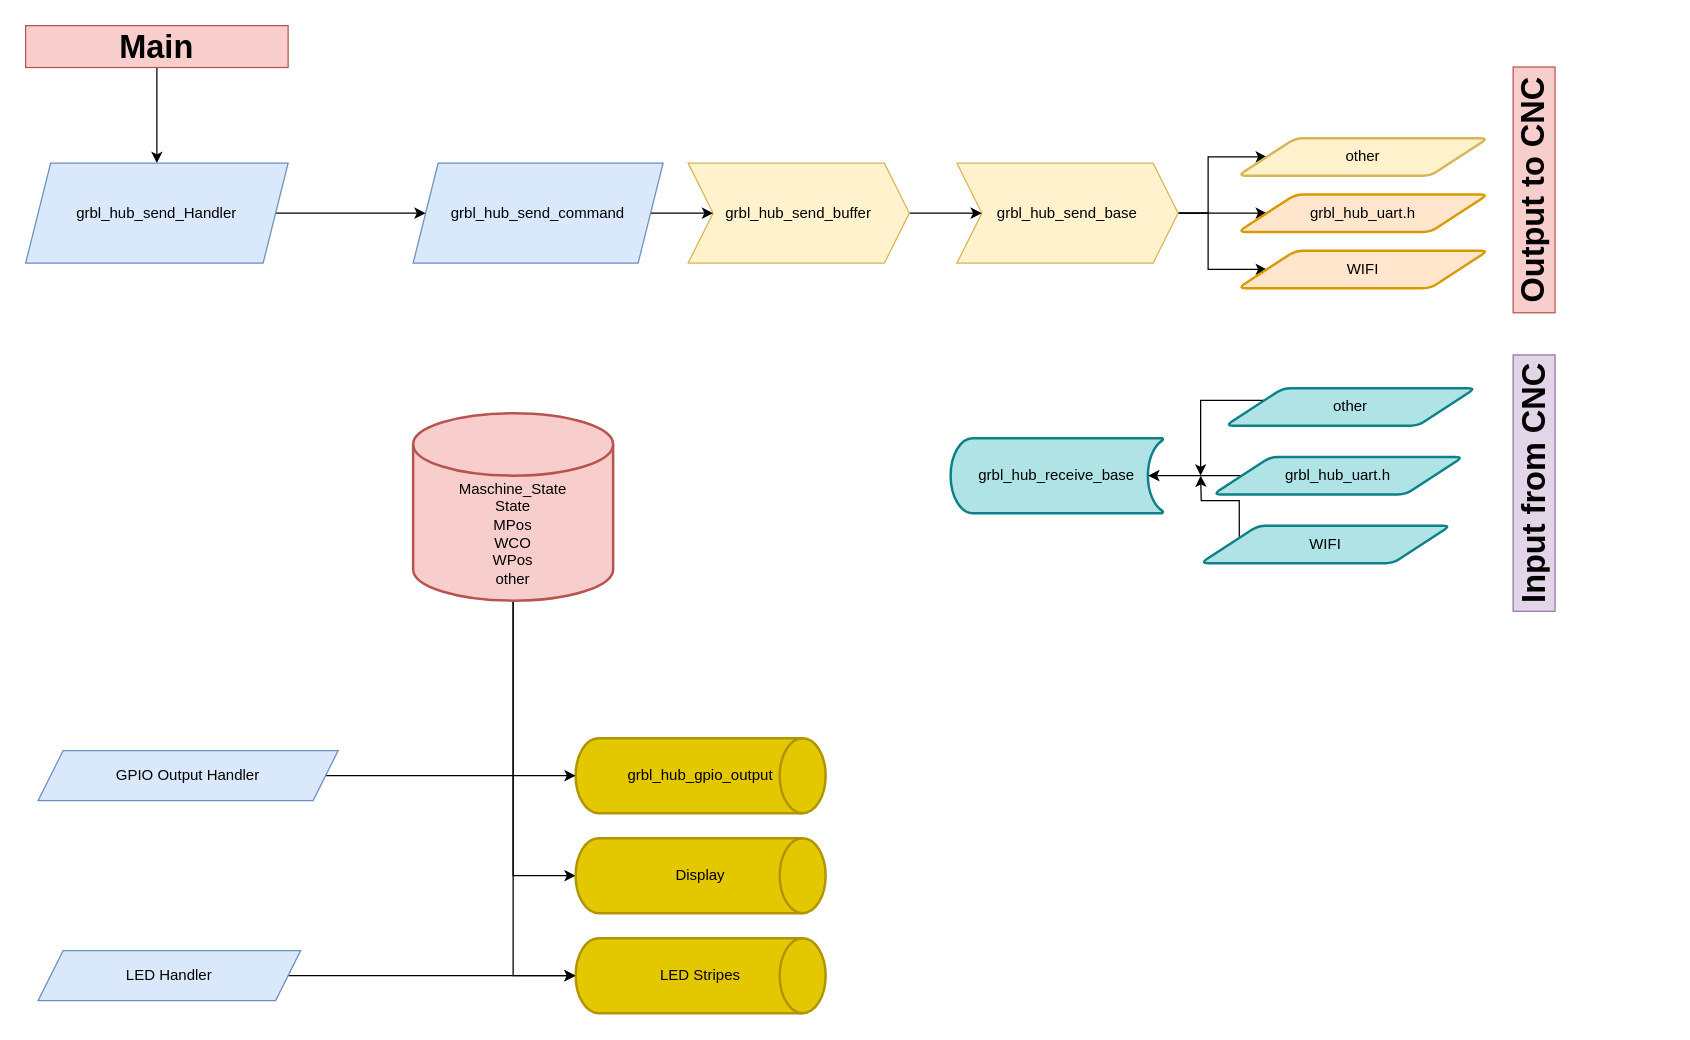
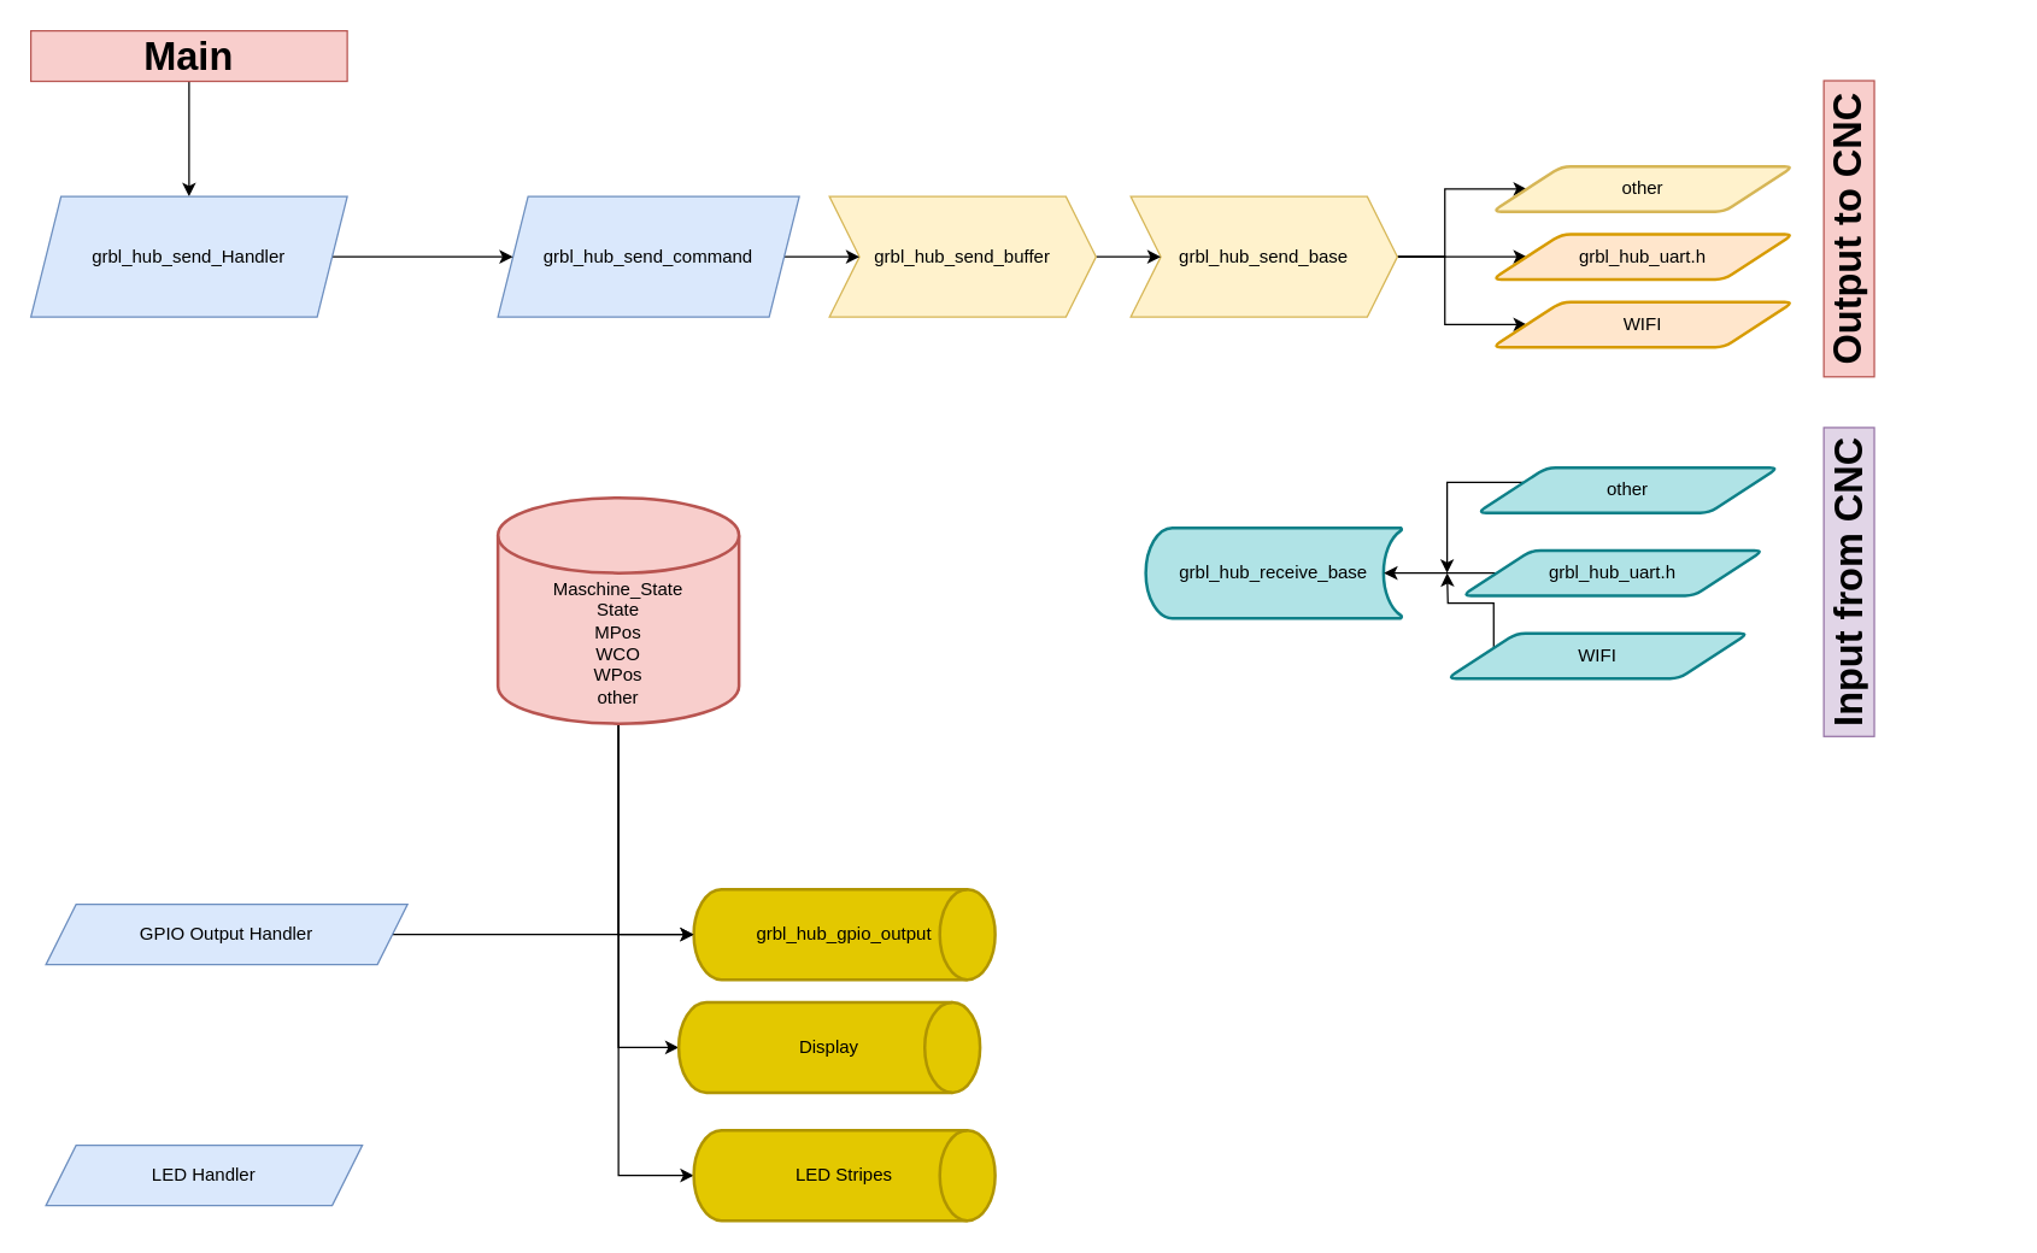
- <mxCell id="5" value="grbl_hub_send_base" style="shape=step;perimeter=stepPerimeter;whiteSpace=wrap;html=1;fixedSize=1;fillColor=#fff2cc;strokeColor=#d6b656;" vertex="1" parent="1"><mxGeometry x="765" y="130" width="177" height="80" as="geometry" /></mxCell>
+ <mxCell id="5" value="grbl_hub_send_base" style="shape=step;perimeter=stepPerimeter;whiteSpace=wrap;html=1;fixedSize=1;fillColor=#fff2cc;strokeColor=#d6b656;" vertex="1" parent="1"><mxGeometry x="750" y="130" width="177" height="80" as="geometry" /></mxCell>
+ <mxCell id="22" style="edgeStyle=orthogonalEdgeStyle;rounded=0;orthogonalLoop=1;jettySize=auto;html=1;exitX=0.5;exitY=1;exitDx=0;exitDy=0;exitPerimeter=0;entryX=0;entryY=0.5;entryDx=0;entryDy=0;entryPerimeter=0;" edge="1" parent="1" source="25" target="30"><mxGeometry relative="1" as="geometry" /></mxCell>
- <mxCell id="31" value="Display" style="strokeWidth=2;html=1;shape=mxgraph.flowchart.direct_data;whiteSpace=wrap;fillColor=#e3c800;fontColor=#000000;strokeColor=#B09500;" vertex="1" parent="1"><mxGeometry x="460" y="670" width="200" height="60" as="geometry" /></mxCell>
+ <mxCell id="31" value="Display" style="strokeWidth=2;html=1;shape=mxgraph.flowchart.direct_data;whiteSpace=wrap;fillColor=#e3c800;fontColor=#000000;strokeColor=#B09500;" vertex="1" parent="1"><mxGeometry x="450" y="665" width="200" height="60" as="geometry" /></mxCell>
- <mxCell id="35" style="edgeStyle=orthogonalEdgeStyle;rounded=0;orthogonalLoop=1;jettySize=auto;html=1;exitX=1;exitY=0.5;exitDx=0;exitDy=0;entryX=0;entryY=0.5;entryDx=0;entryDy=0;entryPerimeter=0;" edge="1" parent="1" source="36" target="32"><mxGeometry relative="1" as="geometry" /></mxCell>
